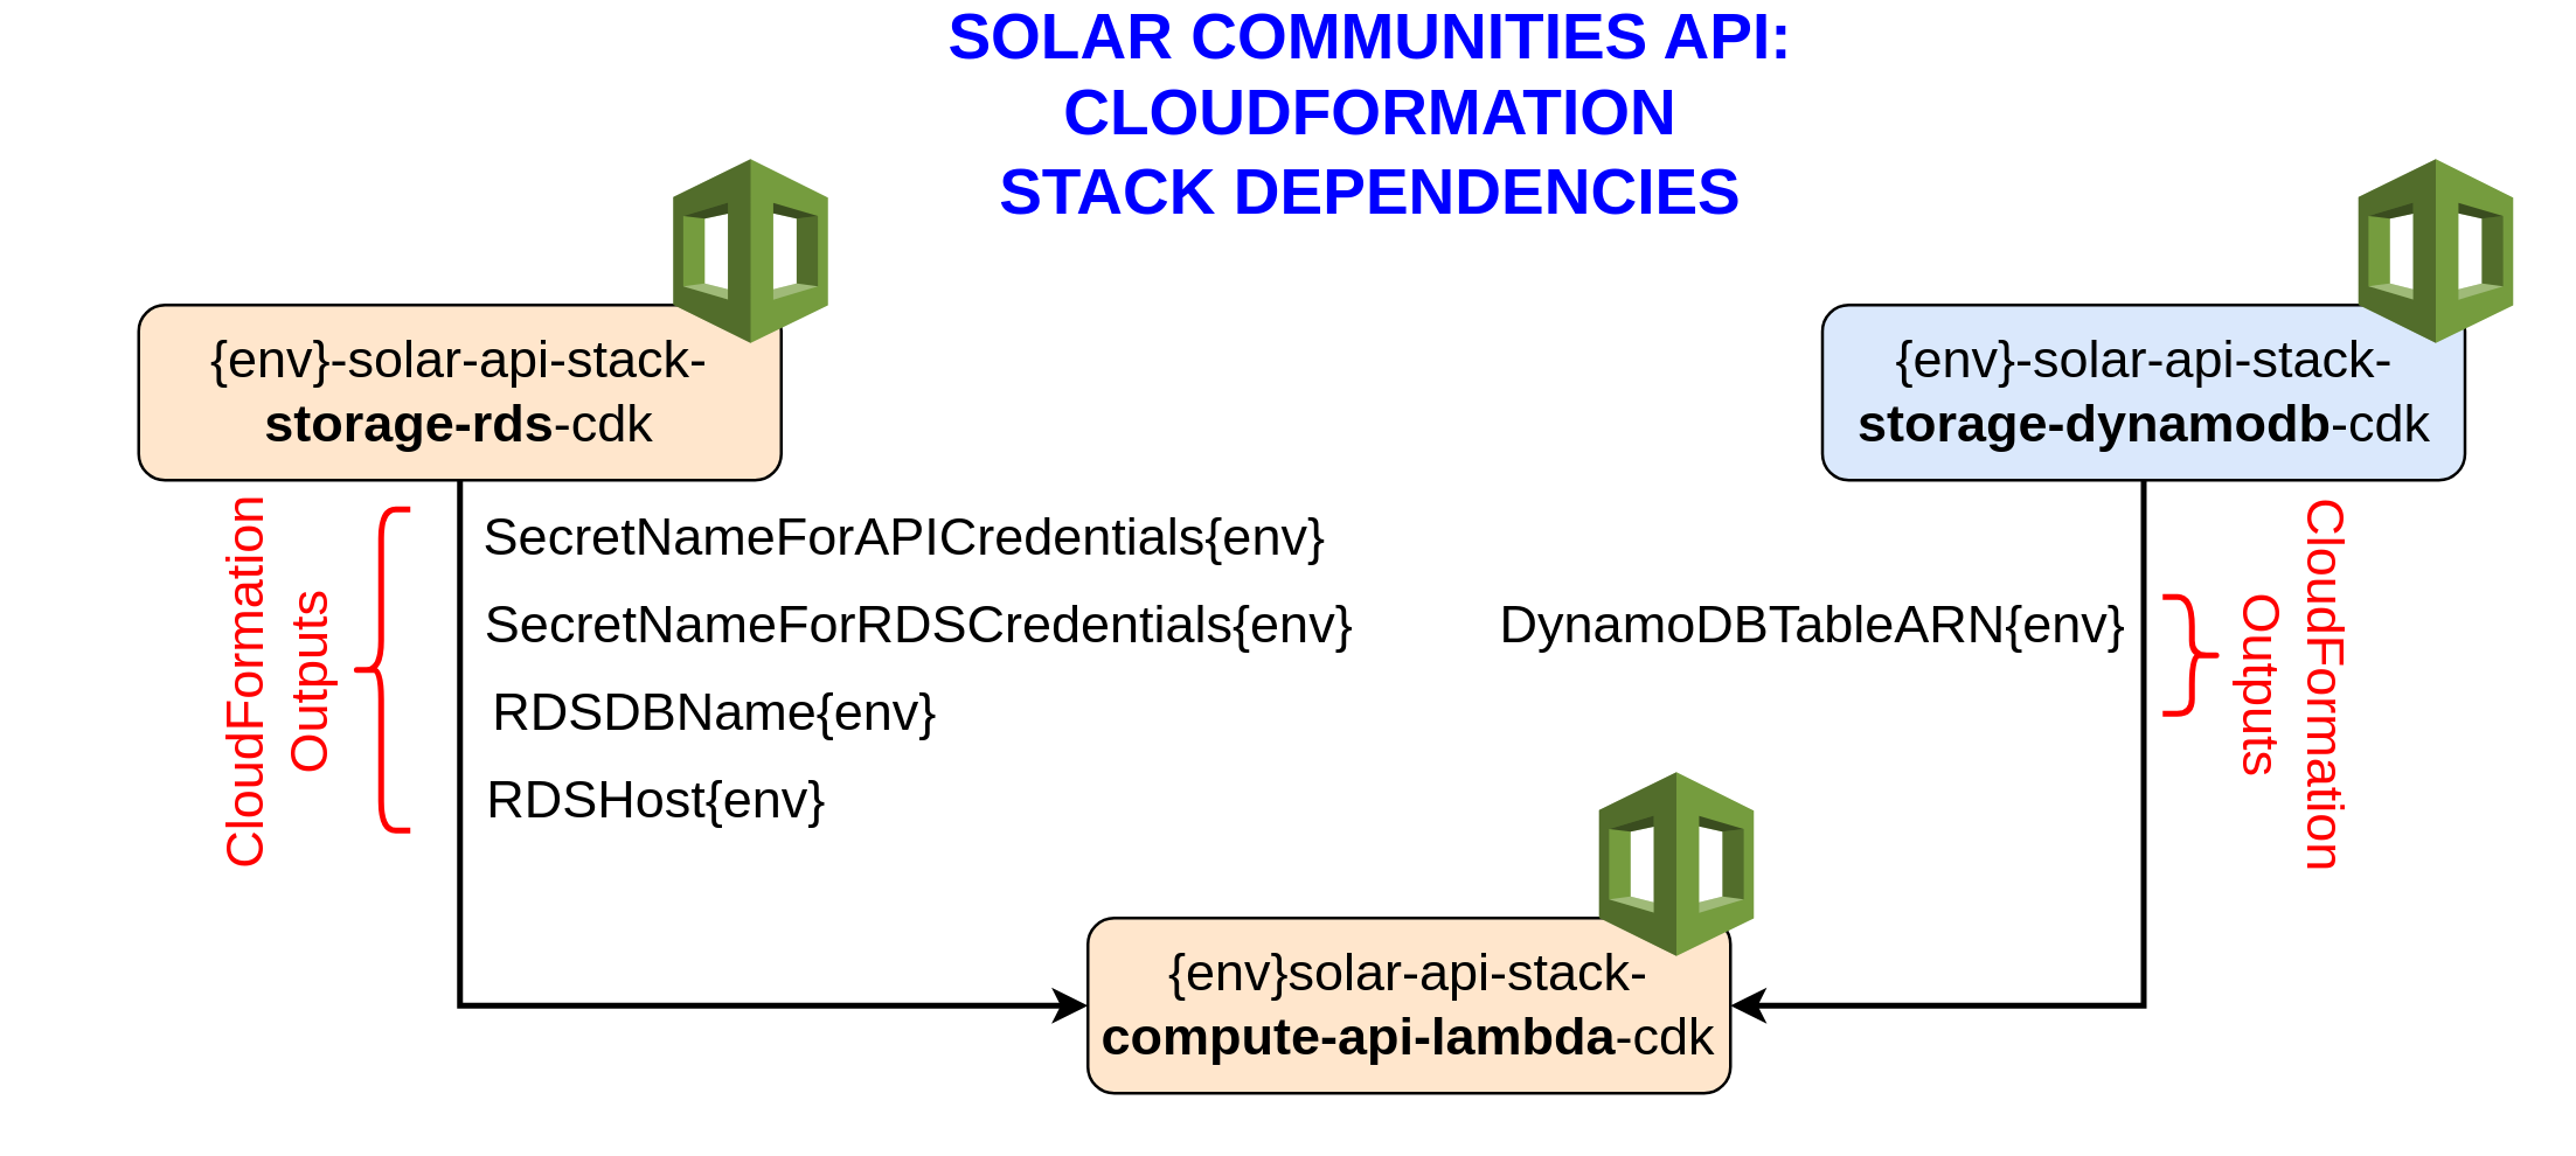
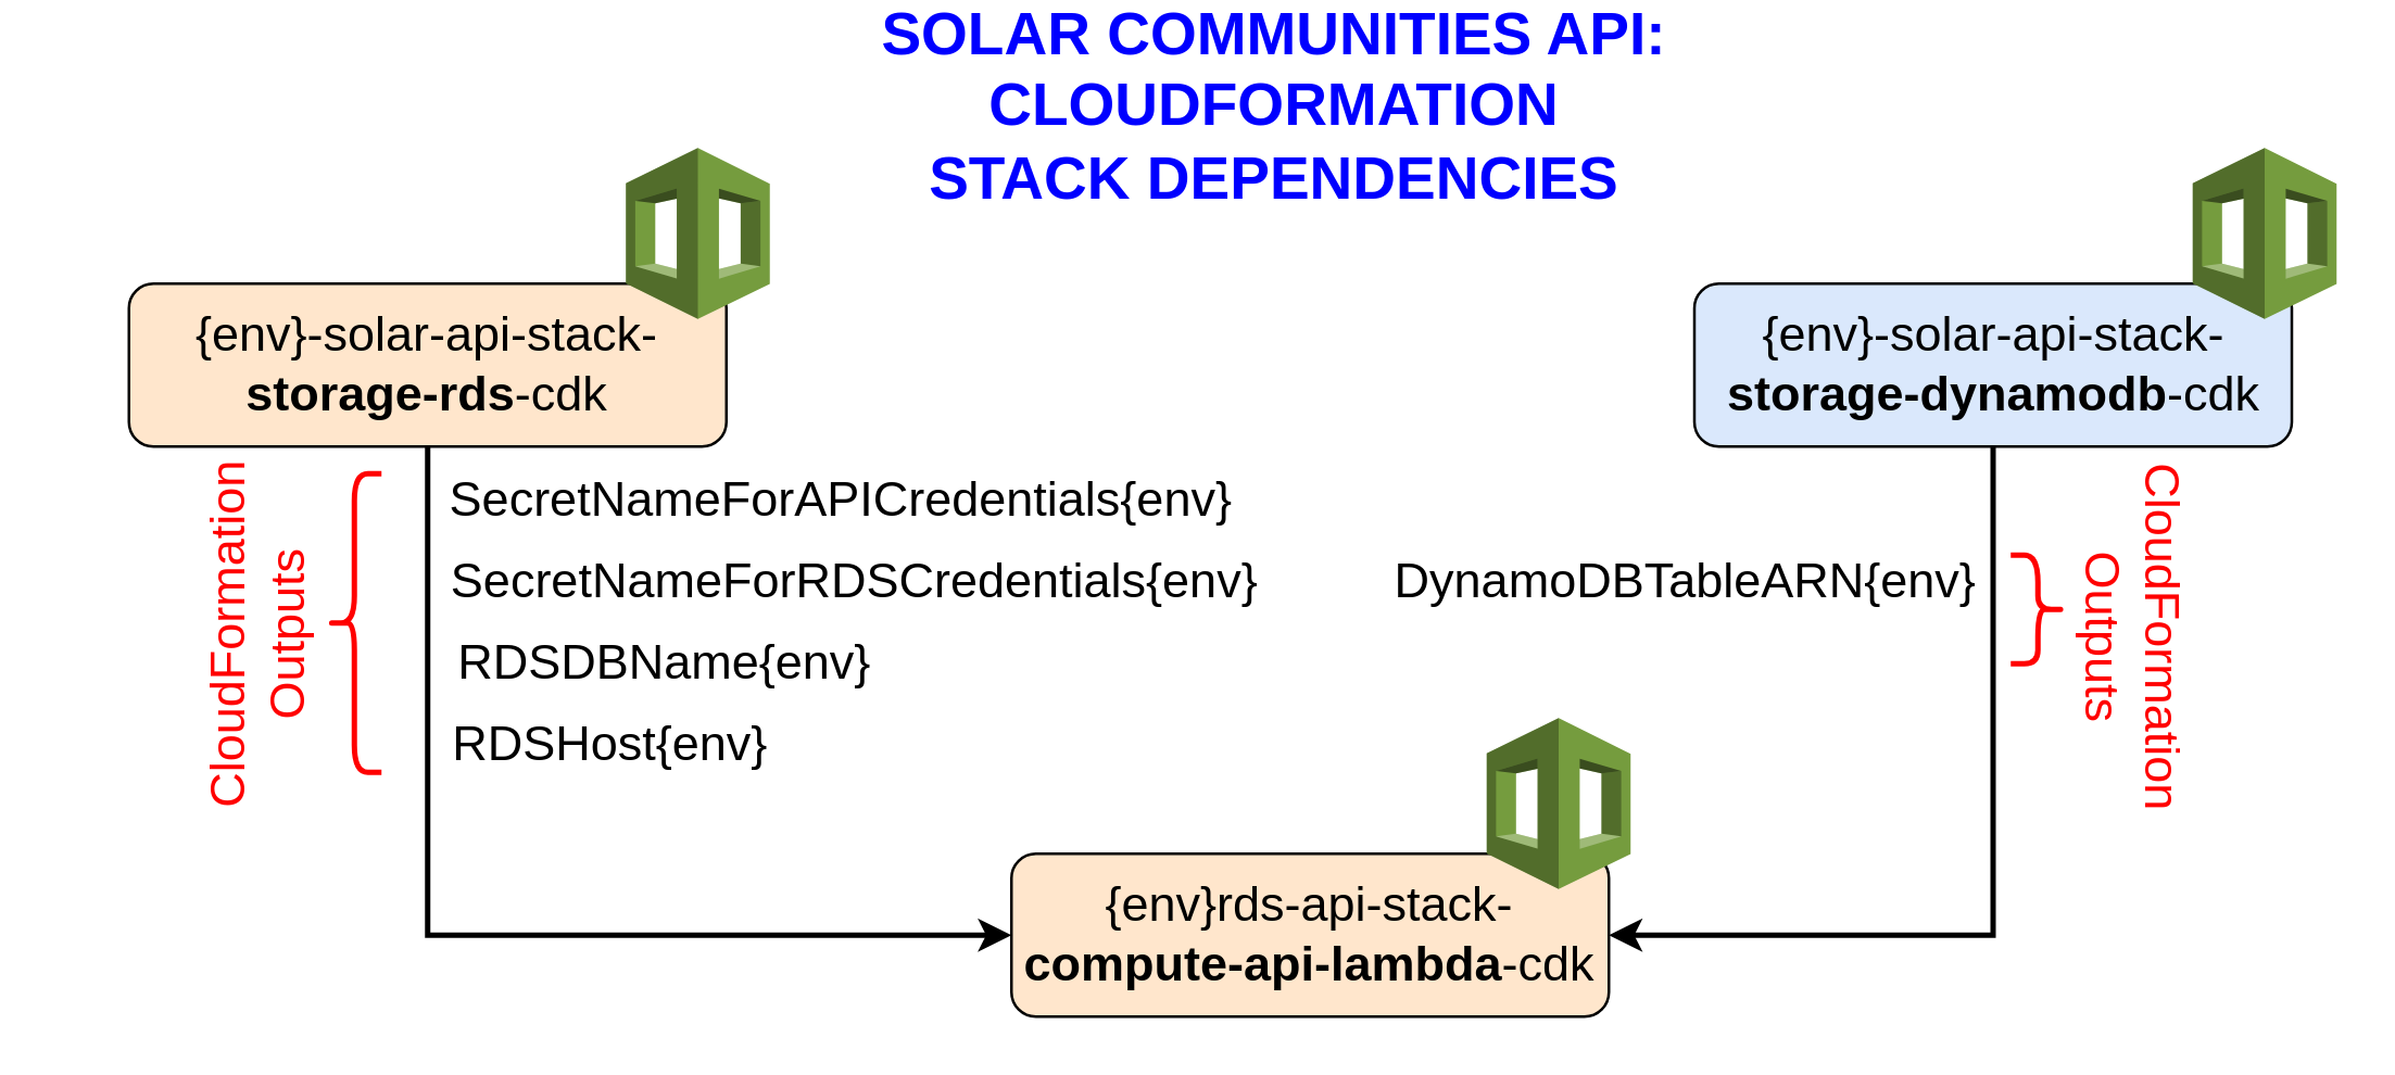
- <mxCell id="7" value="{env}solar-api-stack-&lt;b&gt;compute-api-lambda&lt;/b&gt;-cdk" style="rounded=1;whiteSpace=wrap;html=1;fontSize=18;fillColor=#ffe6cc;strokeColor=#000000;" vertex="1" parent="1"><mxGeometry x="372" y="310" width="220" height="60" as="geometry" /></mxCell>
+ <mxCell id="7" value="{env}rds-api-stack-&lt;b&gt;compute-api-lambda&lt;/b&gt;-cdk" style="rounded=1;whiteSpace=wrap;html=1;fontSize=18;fillColor=#ffe6cc;strokeColor=#000000;" vertex="1" parent="1"><mxGeometry x="372" y="310" width="220" height="60" as="geometry" /></mxCell>
